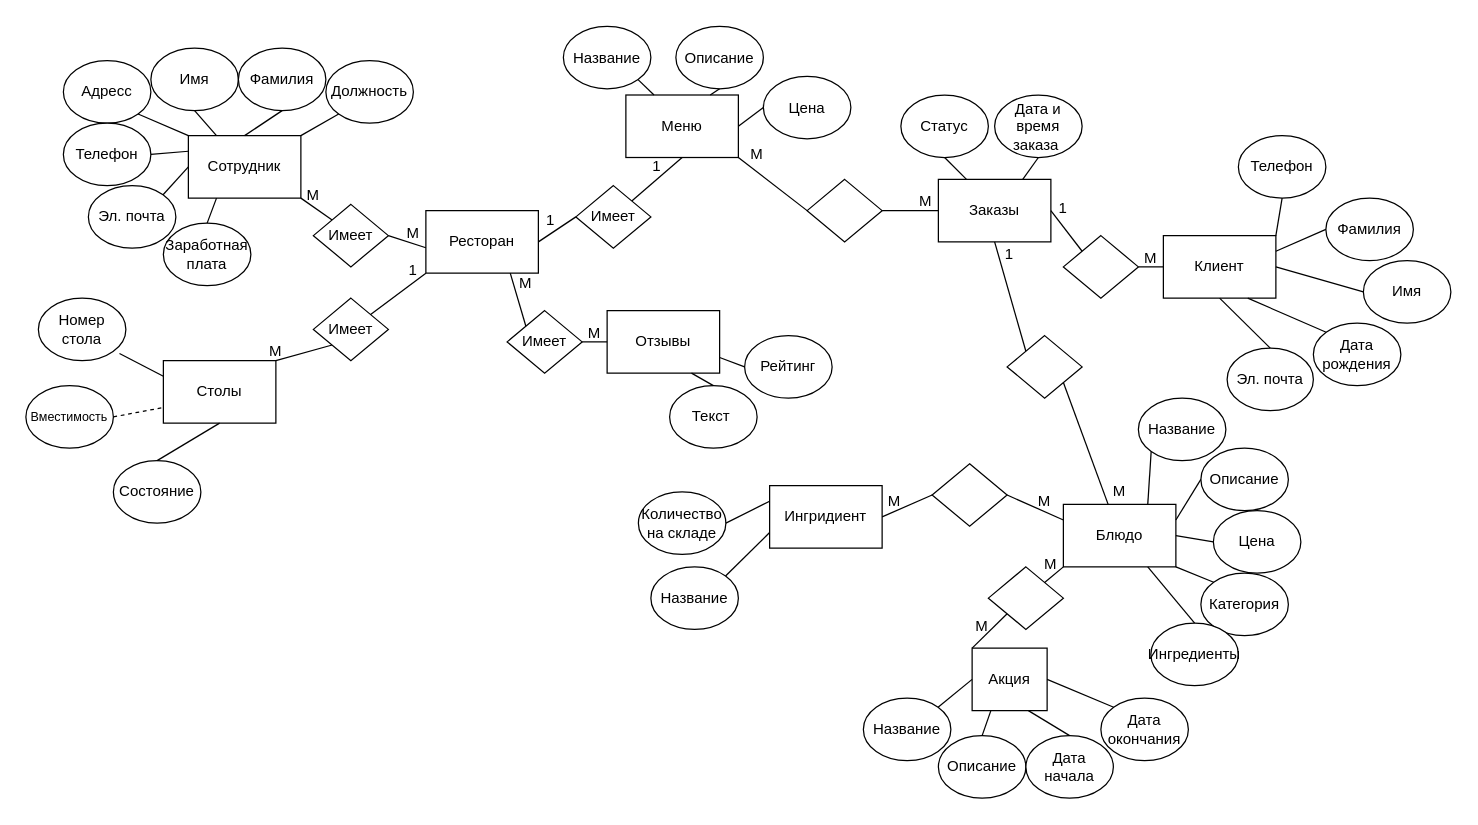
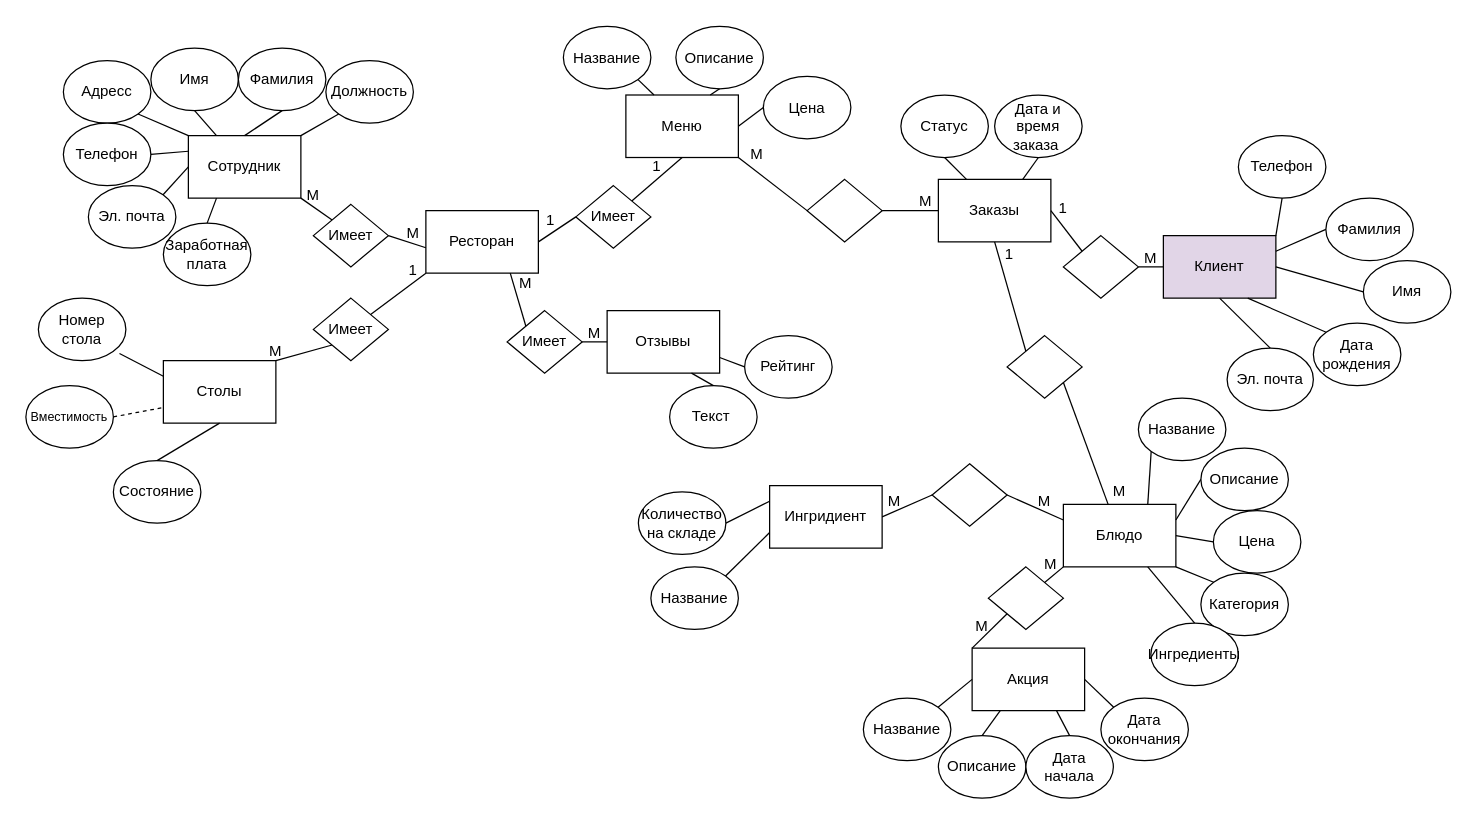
- <mxCell id="17" value="Клиент" style="rounded=0;whiteSpace=wrap;html=1;" vertex="1" parent="1"><mxGeometry x="930" y="188" width="90" height="50" as="geometry" /></mxCell>
+ <mxCell id="17" value="Клиент" style="rounded=0;whiteSpace=wrap;html=1;fillColor=#e1d5e7;" vertex="1" parent="1"><mxGeometry x="930" y="188" width="90" height="50" as="geometry" /></mxCell>
- <mxCell id="20" value="Акция" style="rounded=0;whiteSpace=wrap;html=1;" vertex="1" parent="1"><mxGeometry x="777" y="518" width="60" height="50" as="geometry" /></mxCell>
+ <mxCell id="20" value="Акция" style="rounded=0;whiteSpace=wrap;html=1;" vertex="1" parent="1"><mxGeometry x="777" y="518" width="90" height="50" as="geometry" /></mxCell>
